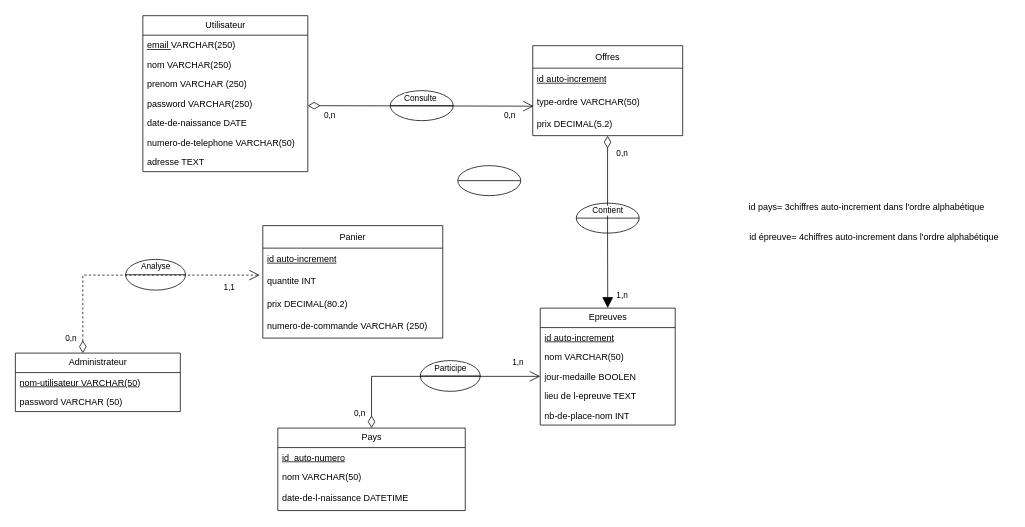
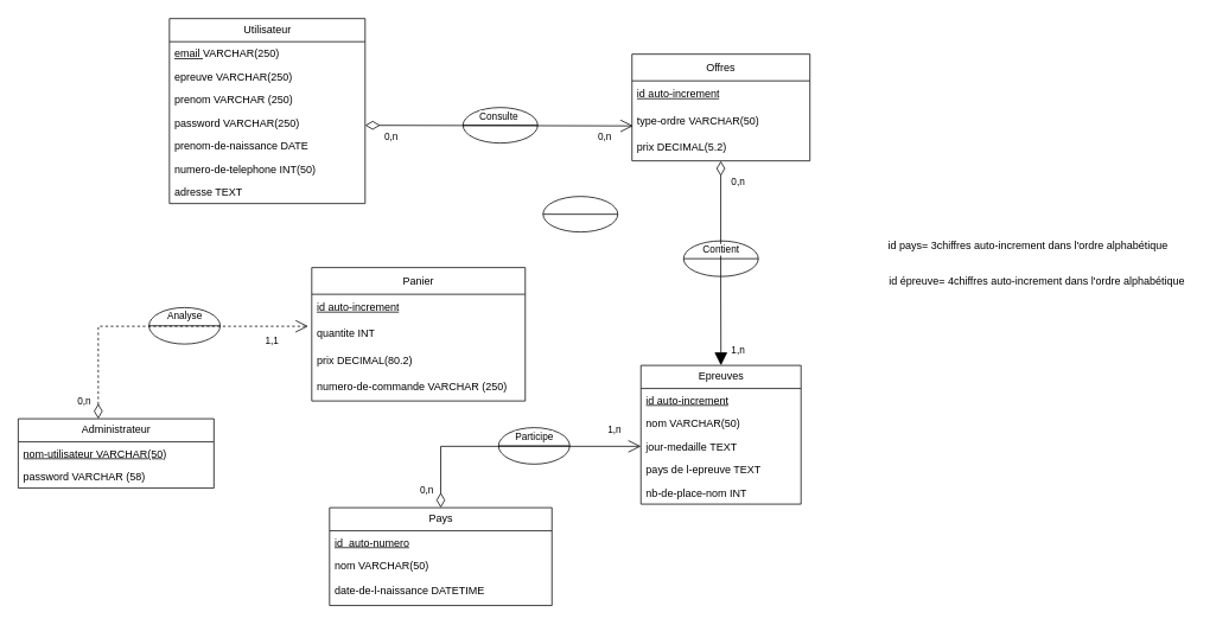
- <mxCell id="9" value="nom VARCHAR(250)" style="text;strokeColor=none;fillColor=none;align=left;verticalAlign=top;spacingLeft=4;spacingRight=4;overflow=hidden;rotatable=0;points=[[0,0.5],[1,0.5]];portConstraint=eastwest;whiteSpace=wrap;html=1;" parent="7" vertex="1"><mxGeometry y="52" width="220" height="26" as="geometry" /></mxCell>
+ <mxCell id="9" value="epreuve VARCHAR(250)" style="text;strokeColor=none;fillColor=none;align=left;verticalAlign=top;spacingLeft=4;spacingRight=4;overflow=hidden;rotatable=0;points=[[0,0.5],[1,0.5]];portConstraint=eastwest;whiteSpace=wrap;html=1;" parent="7" vertex="1"><mxGeometry y="52" width="220" height="26" as="geometry" /></mxCell>
- <mxCell id="12" value="date-de-naissance DATE" style="text;strokeColor=none;fillColor=none;align=left;verticalAlign=top;spacingLeft=4;spacingRight=4;overflow=hidden;rotatable=0;points=[[0,0.5],[1,0.5]];portConstraint=eastwest;whiteSpace=wrap;html=1;" parent="7" vertex="1"><mxGeometry y="130" width="220" height="26" as="geometry" /></mxCell>
+ <mxCell id="12" value="prenom-de-naissance DATE" style="text;strokeColor=none;fillColor=none;align=left;verticalAlign=top;spacingLeft=4;spacingRight=4;overflow=hidden;rotatable=0;points=[[0,0.5],[1,0.5]];portConstraint=eastwest;whiteSpace=wrap;html=1;" parent="7" vertex="1"><mxGeometry y="130" width="220" height="26" as="geometry" /></mxCell>
- <mxCell id="13" value="&lt;div&gt;numero-de-telephone VARCHAR(50)&amp;nbsp;&lt;/div&gt;" style="text;strokeColor=none;fillColor=none;align=left;verticalAlign=top;spacingLeft=4;spacingRight=4;overflow=hidden;rotatable=0;points=[[0,0.5],[1,0.5]];portConstraint=eastwest;whiteSpace=wrap;html=1;" parent="7" vertex="1"><mxGeometry y="156" width="220" height="26" as="geometry" /></mxCell>
+ <mxCell id="13" value="&lt;div&gt;numero-de-telephone INT(50)&amp;nbsp;&lt;/div&gt;" style="text;strokeColor=none;fillColor=none;align=left;verticalAlign=top;spacingLeft=4;spacingRight=4;overflow=hidden;rotatable=0;points=[[0,0.5],[1,0.5]];portConstraint=eastwest;whiteSpace=wrap;html=1;" parent="7" vertex="1"><mxGeometry y="156" width="220" height="26" as="geometry" /></mxCell>
- <mxCell id="22" value="jour-medaille BOOLEN" style="text;strokeColor=none;fillColor=none;align=left;verticalAlign=top;spacingLeft=4;spacingRight=4;overflow=hidden;rotatable=0;points=[[0,0.5],[1,0.5]];portConstraint=eastwest;whiteSpace=wrap;html=1;" parent="19" vertex="1"><mxGeometry y="78" width="180" height="26" as="geometry" /></mxCell>
+ <mxCell id="22" value="jour-medaille TEXT" style="text;strokeColor=none;fillColor=none;align=left;verticalAlign=top;spacingLeft=4;spacingRight=4;overflow=hidden;rotatable=0;points=[[0,0.5],[1,0.5]];portConstraint=eastwest;whiteSpace=wrap;html=1;" parent="19" vertex="1"><mxGeometry y="78" width="180" height="26" as="geometry" /></mxCell>
- <mxCell id="23" value="lieu de l-epreuve TEXT" style="text;strokeColor=none;fillColor=none;align=left;verticalAlign=top;spacingLeft=4;spacingRight=4;overflow=hidden;rotatable=0;points=[[0,0.5],[1,0.5]];portConstraint=eastwest;whiteSpace=wrap;html=1;" parent="19" vertex="1"><mxGeometry y="104" width="180" height="26" as="geometry" /></mxCell>
+ <mxCell id="23" value="pays de l-epreuve TEXT" style="text;strokeColor=none;fillColor=none;align=left;verticalAlign=top;spacingLeft=4;spacingRight=4;overflow=hidden;rotatable=0;points=[[0,0.5],[1,0.5]];portConstraint=eastwest;whiteSpace=wrap;html=1;" parent="19" vertex="1"><mxGeometry y="104" width="180" height="26" as="geometry" /></mxCell>
- <mxCell id="38" value="password VARCHAR (50)" style="text;strokeColor=none;fillColor=none;align=left;verticalAlign=top;spacingLeft=4;spacingRight=4;overflow=hidden;rotatable=0;points=[[0,0.5],[1,0.5]];portConstraint=eastwest;whiteSpace=wrap;html=1;" parent="36" vertex="1"><mxGeometry y="52" width="220" height="26" as="geometry" /></mxCell>
+ <mxCell id="38" value="password VARCHAR (58)" style="text;strokeColor=none;fillColor=none;align=left;verticalAlign=top;spacingLeft=4;spacingRight=4;overflow=hidden;rotatable=0;points=[[0,0.5],[1,0.5]];portConstraint=eastwest;whiteSpace=wrap;html=1;" parent="36" vertex="1"><mxGeometry y="52" width="220" height="26" as="geometry" /></mxCell>
